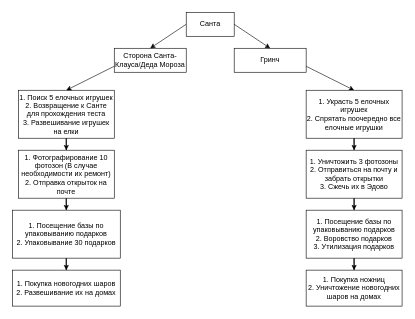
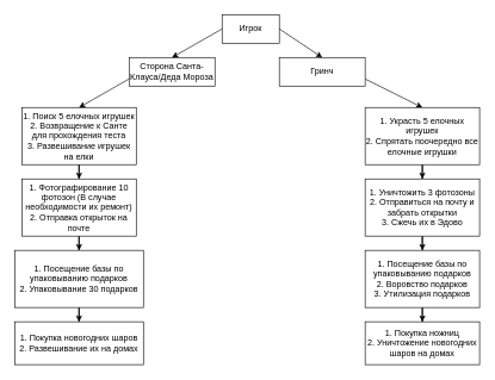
- <mxCell id="5" value="Санта" style="rounded=0;whiteSpace=wrap;html=1;" parent="1" vertex="1"><mxGeometry x="310" y="20" width="80" height="40" as="geometry" /></mxCell>
+ <mxCell id="5" value="Игрок" style="rounded=0;whiteSpace=wrap;html=1;" parent="1" vertex="1"><mxGeometry x="310" y="20" width="80" height="40" as="geometry" /></mxCell>
- <mxCell id="4" value="Сторона Санта-Клауса/Деда Мороза" style="rounded=0;whiteSpace=wrap;html=1;" parent="1" vertex="1"><mxGeometry x="190" y="80" width="120" height="40" as="geometry" /></mxCell>
+ <mxCell id="4" value="Сторона Санта-Клауса/Деда Мороза" style="rounded=0;whiteSpace=wrap;html=1;" parent="1" vertex="1"><mxGeometry x="180" y="80" width="120" height="40" as="geometry" /></mxCell>
